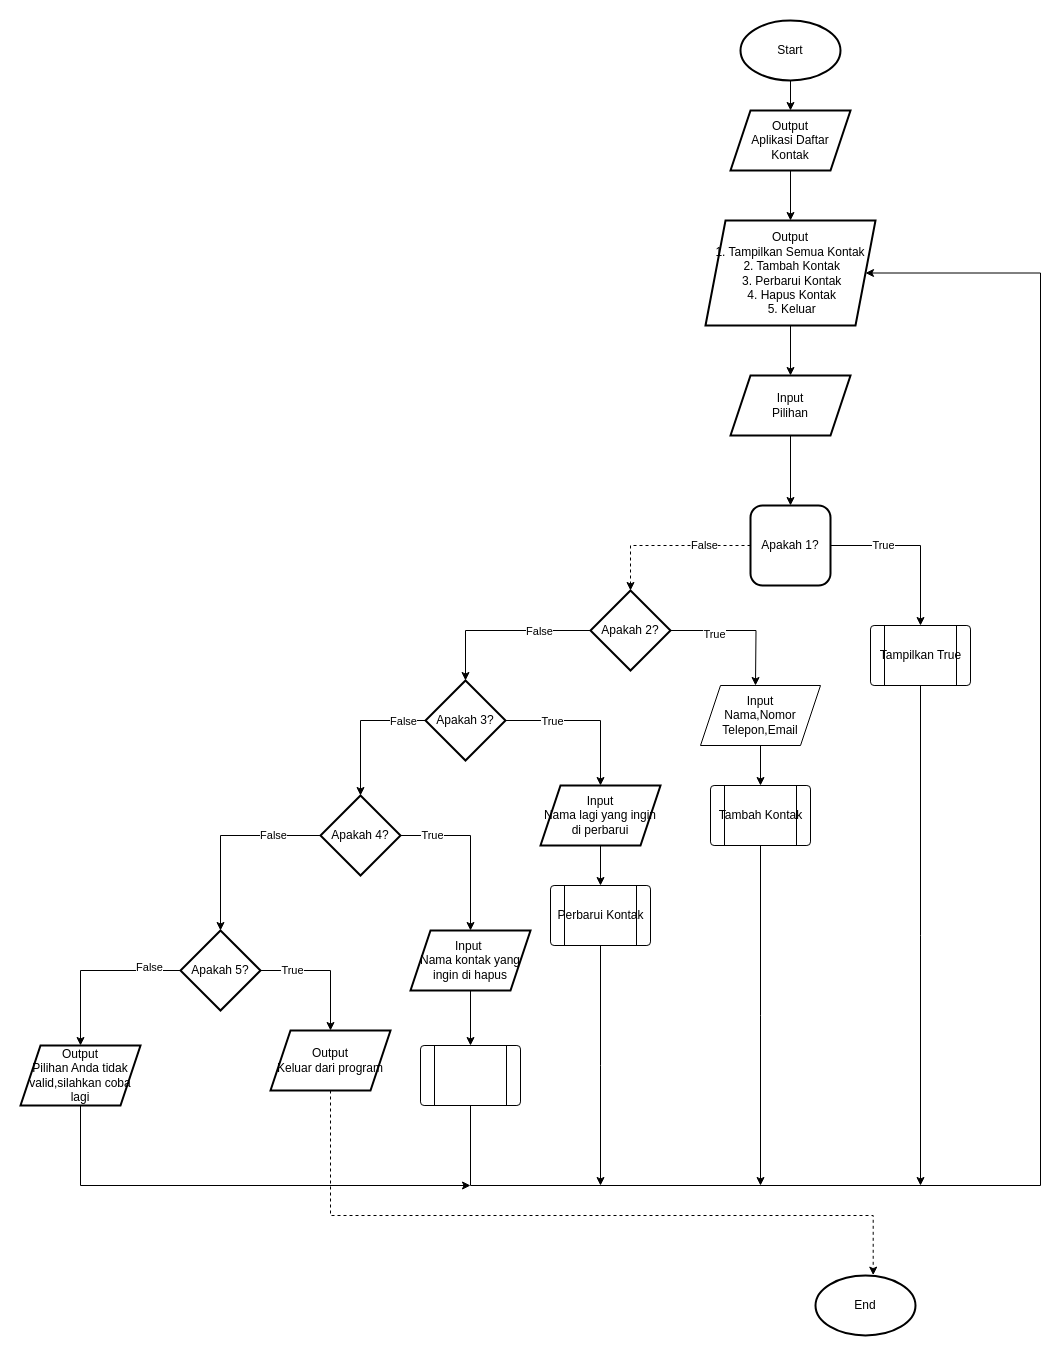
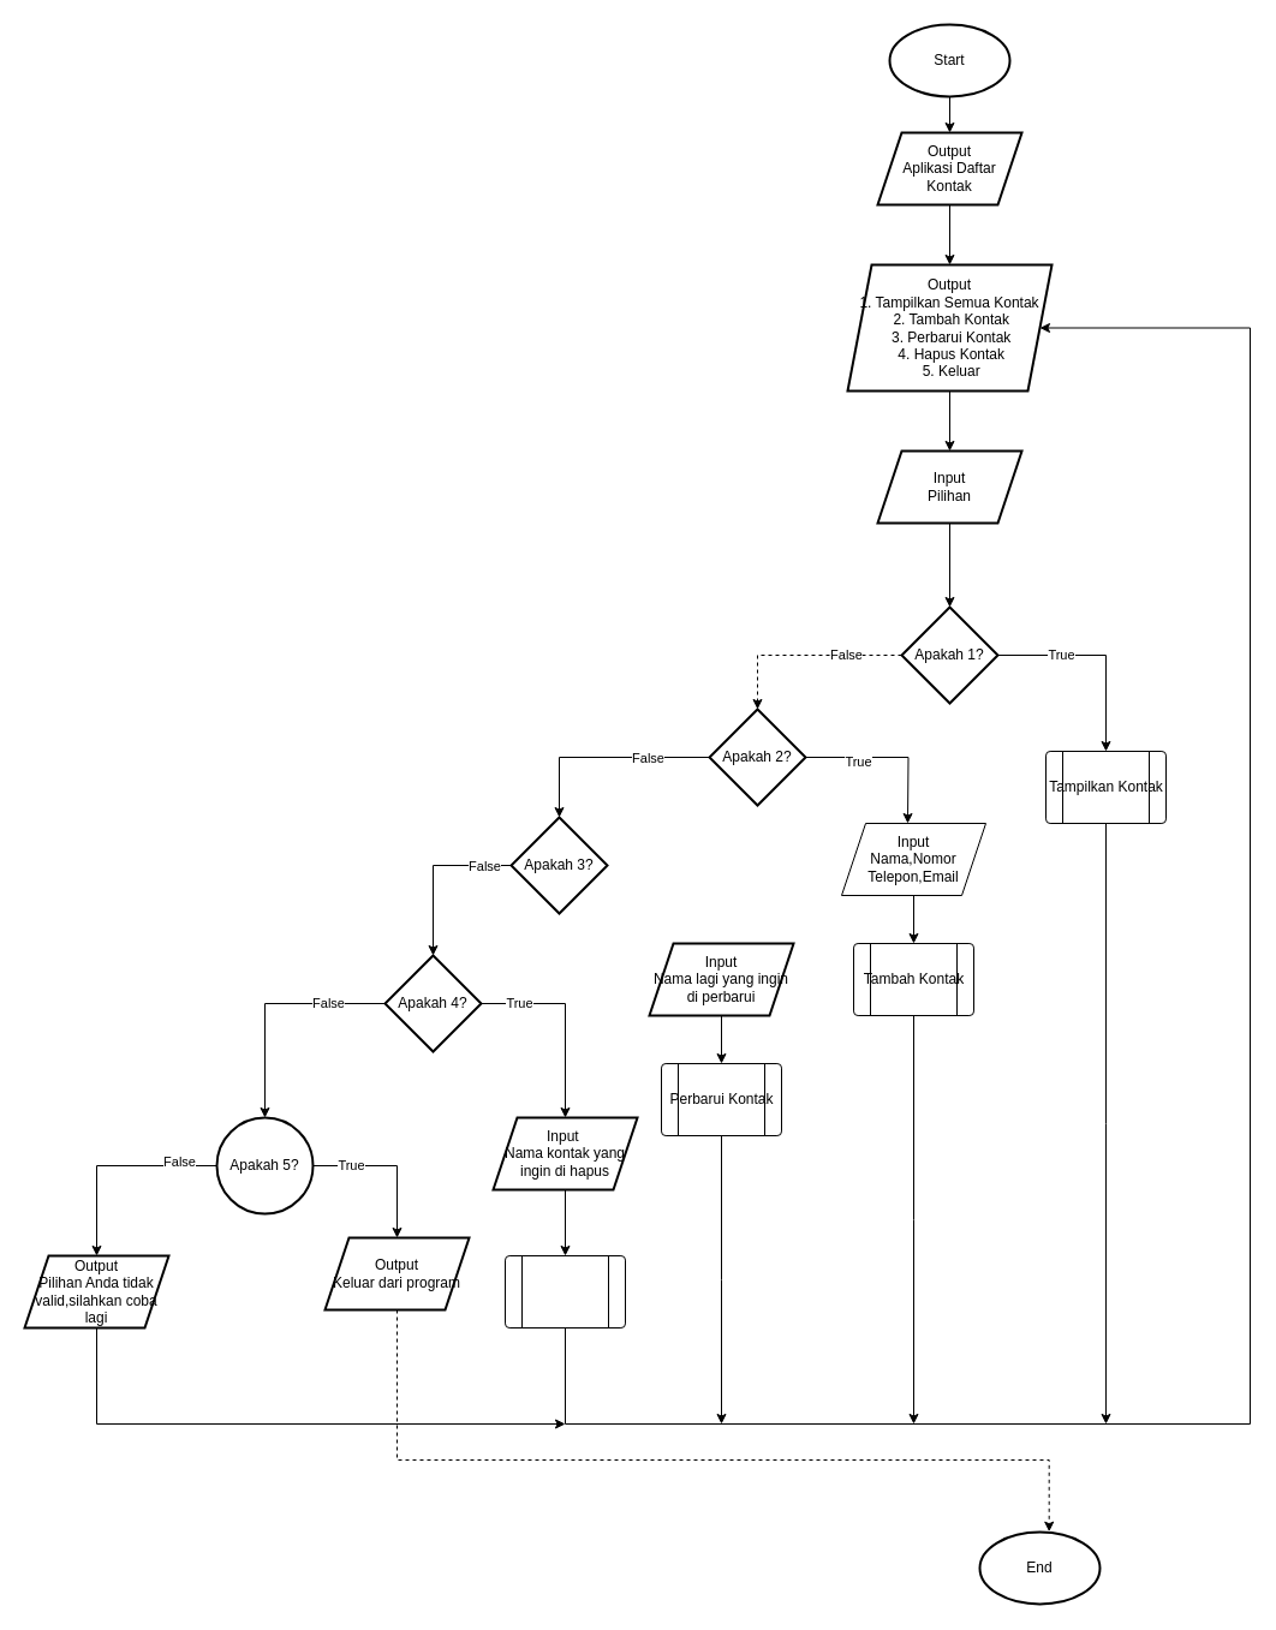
- <mxCell id="14" value="Apakah 1?" style="whiteSpace=wrap;html=1;strokeWidth=2;rounded=1;" vertex="1" parent="1"><mxGeometry x="750" y="505" width="80" height="80" as="geometry" /></mxCell>
+ <mxCell id="14" value="Apakah 1?" style="rhombus;whiteSpace=wrap;html=1;strokeWidth=2;" vertex="1" parent="1"><mxGeometry x="750" y="505" width="80" height="80" as="geometry" /></mxCell>
- <mxCell id="17" value="Tampilkan True" style="text;html=1;align=center;verticalAlign=middle;resizable=0;points=[];autosize=1;strokeColor=none;fillColor=none;" vertex="1" parent="1"><mxGeometry x="860" y="640" width="120" height="30" as="geometry" /></mxCell>
+ <mxCell id="17" value="Tampilkan Kontak" style="text;html=1;align=center;verticalAlign=middle;resizable=0;points=[];autosize=1;strokeColor=none;fillColor=none;" vertex="1" parent="1"><mxGeometry x="860" y="640" width="120" height="30" as="geometry" /></mxCell>
- <mxCell id="28" value="" style="edgeStyle=orthogonalEdgeStyle;rounded=0;orthogonalLoop=1;jettySize=auto;html=1;" edge="1" parent="1" source="32" target="34"><mxGeometry relative="1" as="geometry" /></mxCell>
- <mxCell id="29" value="True" style="edgeLabel;html=1;align=center;verticalAlign=middle;resizable=0;points=[];" vertex="1" connectable="0" parent="28"><mxGeometry x="-0.419" relative="1" as="geometry"><mxPoint as="offset" /></mxGeometry></mxCell>
- <mxCell id="51" value="Apakah 5?" style="rhombus;whiteSpace=wrap;html=1;strokeWidth=2;" vertex="1" parent="1"><mxGeometry x="180" y="930" width="80" height="80" as="geometry" /></mxCell>
+ <mxCell id="51" value="Apakah 5?" style="ellipse;whiteSpace=wrap;html=1;strokeWidth=2;" vertex="1" parent="1"><mxGeometry x="180" y="930" width="80" height="80" as="geometry" /></mxCell>
